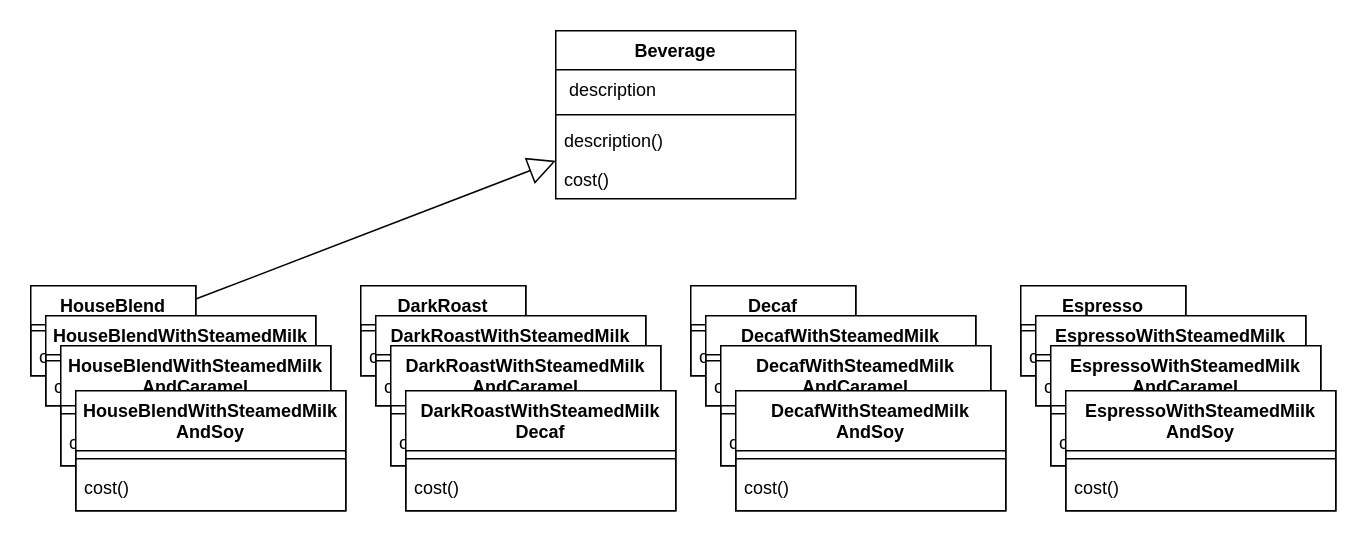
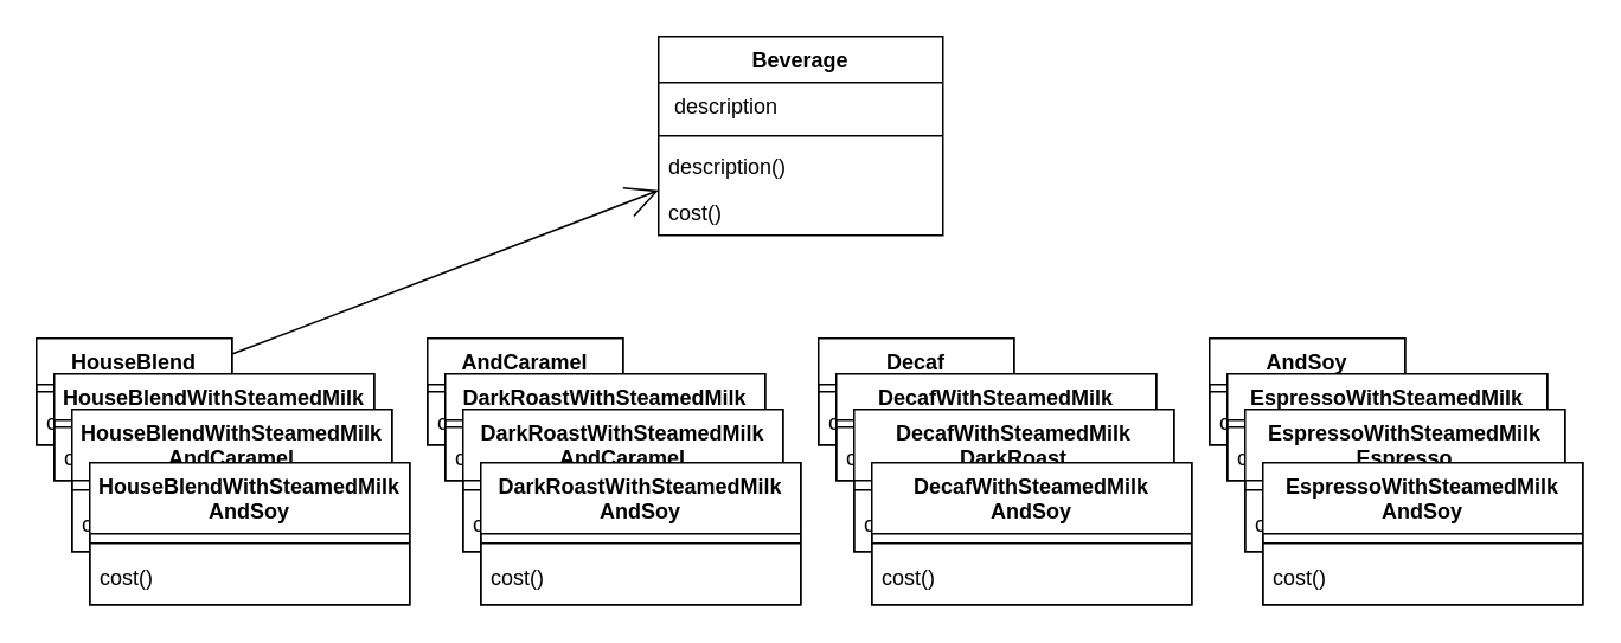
- <mxCell id="7" value="" style="endArrow=block;endSize=16;endFill=0;html=1;rounded=0;" edge="1" parent="1" source="10" target="2"><mxGeometry width="160" relative="1" as="geometry"><mxPoint x="470" y="168" as="sourcePoint" /><mxPoint x="390" y="160" as="targetPoint" /></mxGeometry></mxCell>
+ <mxCell id="7" value="" style="endArrow=open;endSize=16;endFill=0;html=1;rounded=0;" edge="1" parent="1" source="10" target="2"><mxGeometry width="160" relative="1" as="geometry"><mxPoint x="470" y="168" as="sourcePoint" /><mxPoint x="390" y="160" as="targetPoint" /></mxGeometry></mxCell>
- <mxCell id="15" value="DarkRoast" style="swimlane;fontStyle=1;align=center;verticalAlign=top;childLayout=stackLayout;horizontal=1;startSize=26;horizontalStack=0;resizeParent=1;resizeParentMax=0;resizeLast=0;collapsible=1;marginBottom=0;whiteSpace=wrap;html=1;" vertex="1" parent="13"><mxGeometry width="110" height="60" as="geometry" /></mxCell>
+ <mxCell id="15" value="AndCaramel" style="swimlane;fontStyle=1;align=center;verticalAlign=top;childLayout=stackLayout;horizontal=1;startSize=26;horizontalStack=0;resizeParent=1;resizeParentMax=0;resizeLast=0;collapsible=1;marginBottom=0;whiteSpace=wrap;html=1;" vertex="1" parent="13"><mxGeometry width="110" height="60" as="geometry" /></mxCell>
- <mxCell id="25" value="Espresso" style="swimlane;fontStyle=1;align=center;verticalAlign=top;childLayout=stackLayout;horizontal=1;startSize=26;horizontalStack=0;resizeParent=1;resizeParentMax=0;resizeLast=0;collapsible=1;marginBottom=0;whiteSpace=wrap;html=1;" vertex="1" parent="23"><mxGeometry width="110" height="60" as="geometry" /></mxCell>
+ <mxCell id="25" value="AndSoy" style="swimlane;fontStyle=1;align=center;verticalAlign=top;childLayout=stackLayout;horizontal=1;startSize=26;horizontalStack=0;resizeParent=1;resizeParentMax=0;resizeLast=0;collapsible=1;marginBottom=0;whiteSpace=wrap;html=1;" vertex="1" parent="23"><mxGeometry width="110" height="60" as="geometry" /></mxCell>
- <mxCell id="65" value="DecafWithSteamedMilk&lt;br&gt;AndCaramel" style="swimlane;fontStyle=1;align=center;verticalAlign=top;childLayout=stackLayout;horizontal=1;startSize=40;horizontalStack=0;resizeParent=1;resizeParentMax=0;resizeLast=0;collapsible=1;marginBottom=0;whiteSpace=wrap;html=1;" vertex="1" parent="63"><mxGeometry width="180" height="79.997" as="geometry" /></mxCell>
+ <mxCell id="65" value="DecafWithSteamedMilk&lt;br&gt;DarkRoast" style="swimlane;fontStyle=1;align=center;verticalAlign=top;childLayout=stackLayout;horizontal=1;startSize=40;horizontalStack=0;resizeParent=1;resizeParentMax=0;resizeLast=0;collapsible=1;marginBottom=0;whiteSpace=wrap;html=1;" vertex="1" parent="63"><mxGeometry width="180" height="79.997" as="geometry" /></mxCell>
- <mxCell id="80" value="EspressoWithSteamedMilk&lt;br&gt;AndCaramel" style="swimlane;fontStyle=1;align=center;verticalAlign=top;childLayout=stackLayout;horizontal=1;startSize=40;horizontalStack=0;resizeParent=1;resizeParentMax=0;resizeLast=0;collapsible=1;marginBottom=0;whiteSpace=wrap;html=1;" vertex="1" parent="78"><mxGeometry width="180" height="79.997" as="geometry" /></mxCell>
+ <mxCell id="80" value="EspressoWithSteamedMilk&lt;br&gt;Espresso" style="swimlane;fontStyle=1;align=center;verticalAlign=top;childLayout=stackLayout;horizontal=1;startSize=40;horizontalStack=0;resizeParent=1;resizeParentMax=0;resizeLast=0;collapsible=1;marginBottom=0;whiteSpace=wrap;html=1;" vertex="1" parent="78"><mxGeometry width="180" height="79.997" as="geometry" /></mxCell>
- <mxCell id="55" value="DarkRoastWithSteamedMilk&lt;br&gt;Decaf" style="swimlane;fontStyle=1;align=center;verticalAlign=top;childLayout=stackLayout;horizontal=1;startSize=40;horizontalStack=0;resizeParent=1;resizeParentMax=0;resizeLast=0;collapsible=1;marginBottom=0;whiteSpace=wrap;html=1;" vertex="1" parent="53"><mxGeometry width="180" height="79.997" as="geometry" /></mxCell>
+ <mxCell id="55" value="DarkRoastWithSteamedMilk&lt;br&gt;AndSoy" style="swimlane;fontStyle=1;align=center;verticalAlign=top;childLayout=stackLayout;horizontal=1;startSize=40;horizontalStack=0;resizeParent=1;resizeParentMax=0;resizeLast=0;collapsible=1;marginBottom=0;whiteSpace=wrap;html=1;" vertex="1" parent="53"><mxGeometry width="180" height="79.997" as="geometry" /></mxCell>
